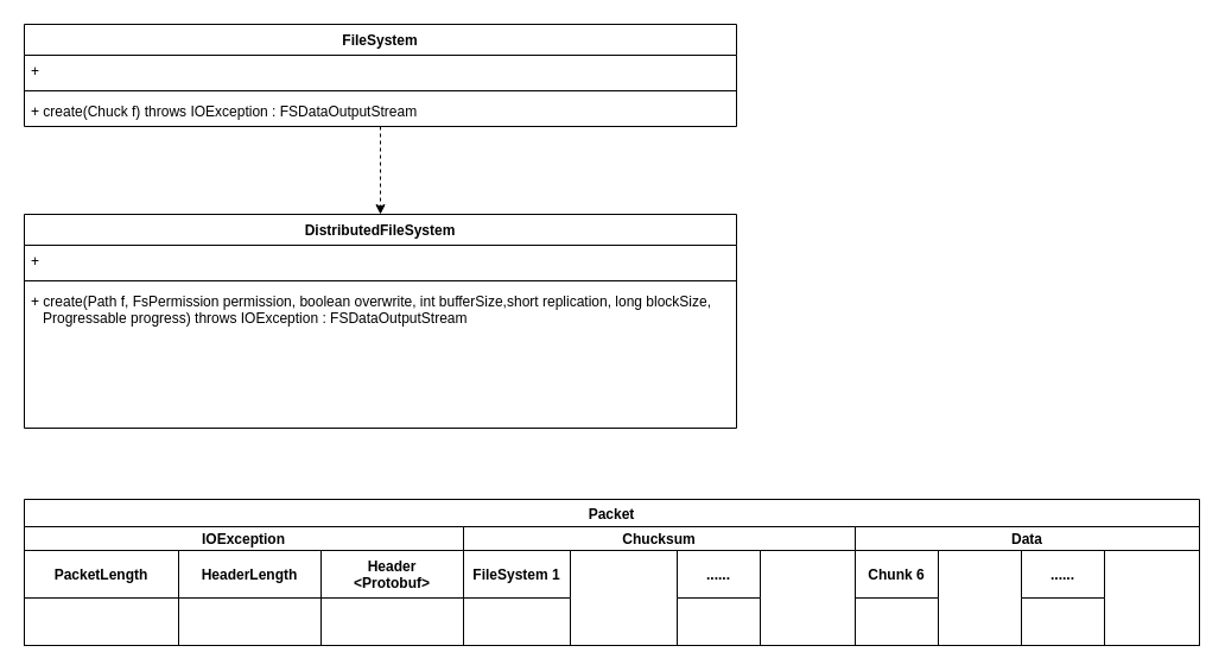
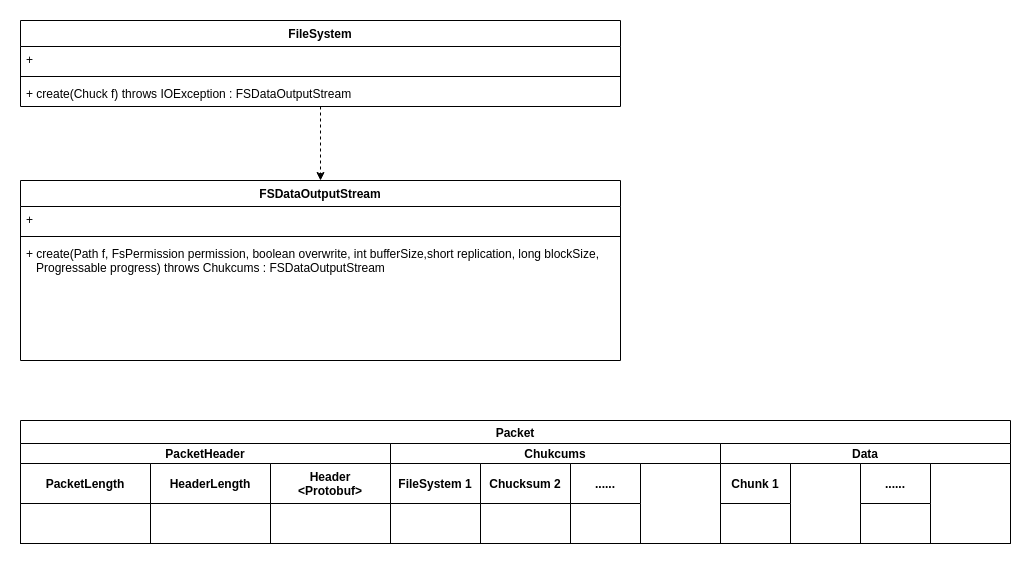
- <mxCell id="7" value="DistributedFileSystem" style="swimlane;fontStyle=1;align=center;verticalAlign=top;childLayout=stackLayout;horizontal=1;startSize=26;horizontalStack=0;resizeParent=1;resizeParentMax=0;resizeLast=0;collapsible=1;marginBottom=0;" parent="1" vertex="1"><mxGeometry x="20" y="180" width="600" height="180" as="geometry" /></mxCell>
+ <mxCell id="7" value="FSDataOutputStream" style="swimlane;fontStyle=1;align=center;verticalAlign=top;childLayout=stackLayout;horizontal=1;startSize=26;horizontalStack=0;resizeParent=1;resizeParentMax=0;resizeLast=0;collapsible=1;marginBottom=0;" parent="1" vertex="1"><mxGeometry x="20" y="180" width="600" height="180" as="geometry" /></mxCell>
- <mxCell id="10" value="+ create(Path f, FsPermission permission, boolean overwrite, int bufferSize,short replication, long blockSize, &#10;   Progressable progress) throws IOException : FSDataOutputStream" style="text;strokeColor=none;fillColor=none;align=left;verticalAlign=top;spacingLeft=4;spacingRight=4;overflow=hidden;rotatable=0;points=[[0,0.5],[1,0.5]];portConstraint=eastwest;" parent="7" vertex="1"><mxGeometry y="60" width="600" height="120" as="geometry" /></mxCell>
+ <mxCell id="10" value="+ create(Path f, FsPermission permission, boolean overwrite, int bufferSize,short replication, long blockSize, &#10;   Progressable progress) throws Chukcums : FSDataOutputStream" style="text;strokeColor=none;fillColor=none;align=left;verticalAlign=top;spacingLeft=4;spacingRight=4;overflow=hidden;rotatable=0;points=[[0,0.5],[1,0.5]];portConstraint=eastwest;" parent="7" vertex="1"><mxGeometry y="60" width="600" height="120" as="geometry" /></mxCell>
- <mxCell id="12" value="IOException" style="swimlane;startSize=20;" parent="11" vertex="1"><mxGeometry y="23" width="370" height="100" as="geometry" /></mxCell>
+ <mxCell id="12" value="PacketHeader" style="swimlane;startSize=20;" parent="11" vertex="1"><mxGeometry y="23" width="370" height="100" as="geometry" /></mxCell>
- <mxCell id="19" value="Chucksum" style="swimlane;startSize=20;" parent="11" vertex="1"><mxGeometry x="370" y="23" width="330" height="100" as="geometry" /></mxCell>
+ <mxCell id="19" value="Chukcums" style="swimlane;startSize=20;" parent="11" vertex="1"><mxGeometry x="370" y="23" width="330" height="100" as="geometry" /></mxCell>
- <mxCell id="24" value="Chunk 6" style="swimlane;startSize=40;" parent="23" vertex="1"><mxGeometry y="20" width="70" height="80" as="geometry" /></mxCell>
+ <mxCell id="24" value="Chunk 1" style="swimlane;startSize=40;" parent="23" vertex="1"><mxGeometry y="20" width="70" height="80" as="geometry" /></mxCell>
+ <mxCell id="20" value="Chucksum 2" style="swimlane;startSize=40;" parent="19" vertex="1"><mxGeometry x="90" y="20" width="90" height="80" as="geometry" /></mxCell>
